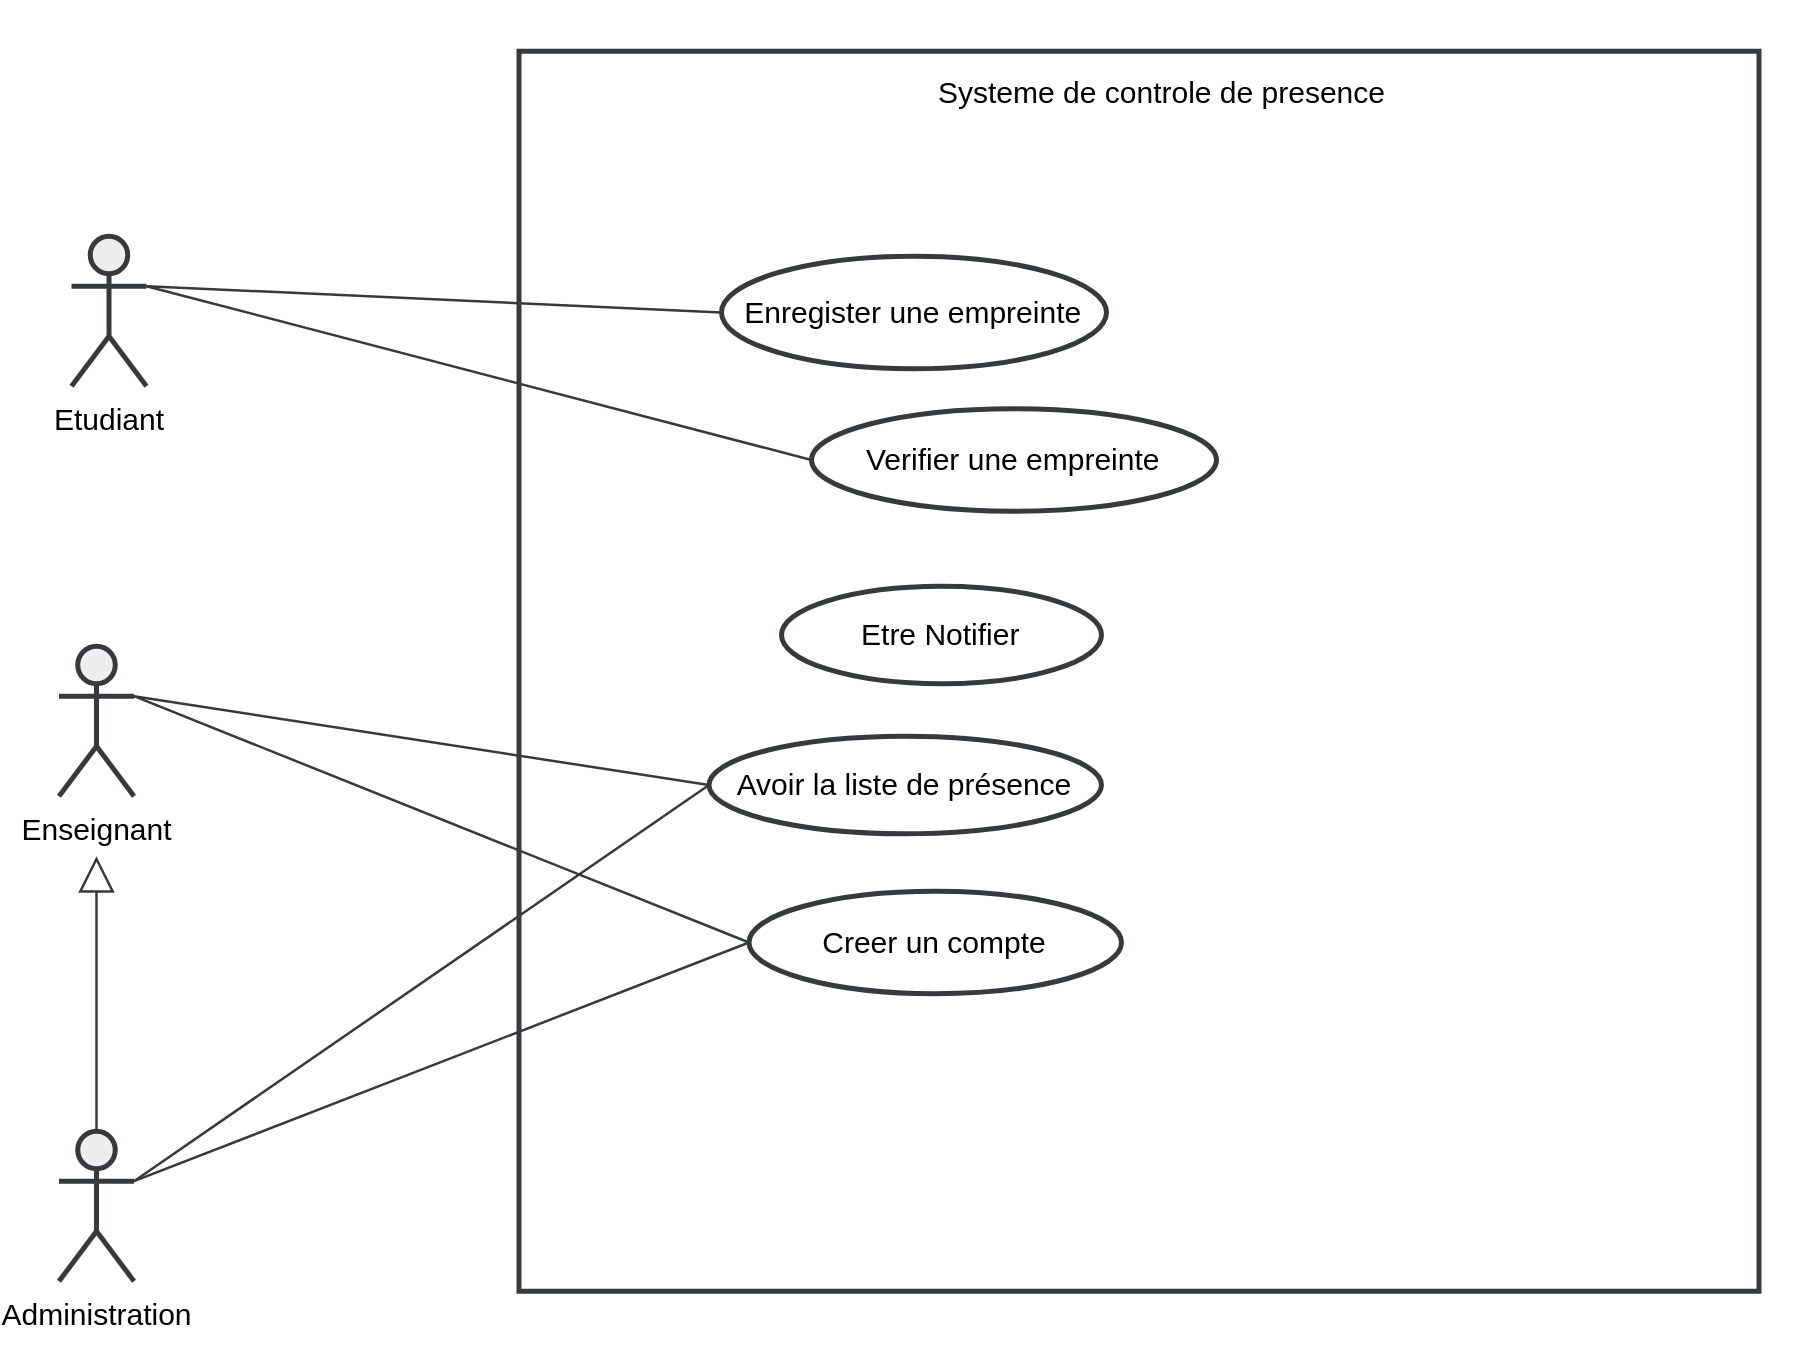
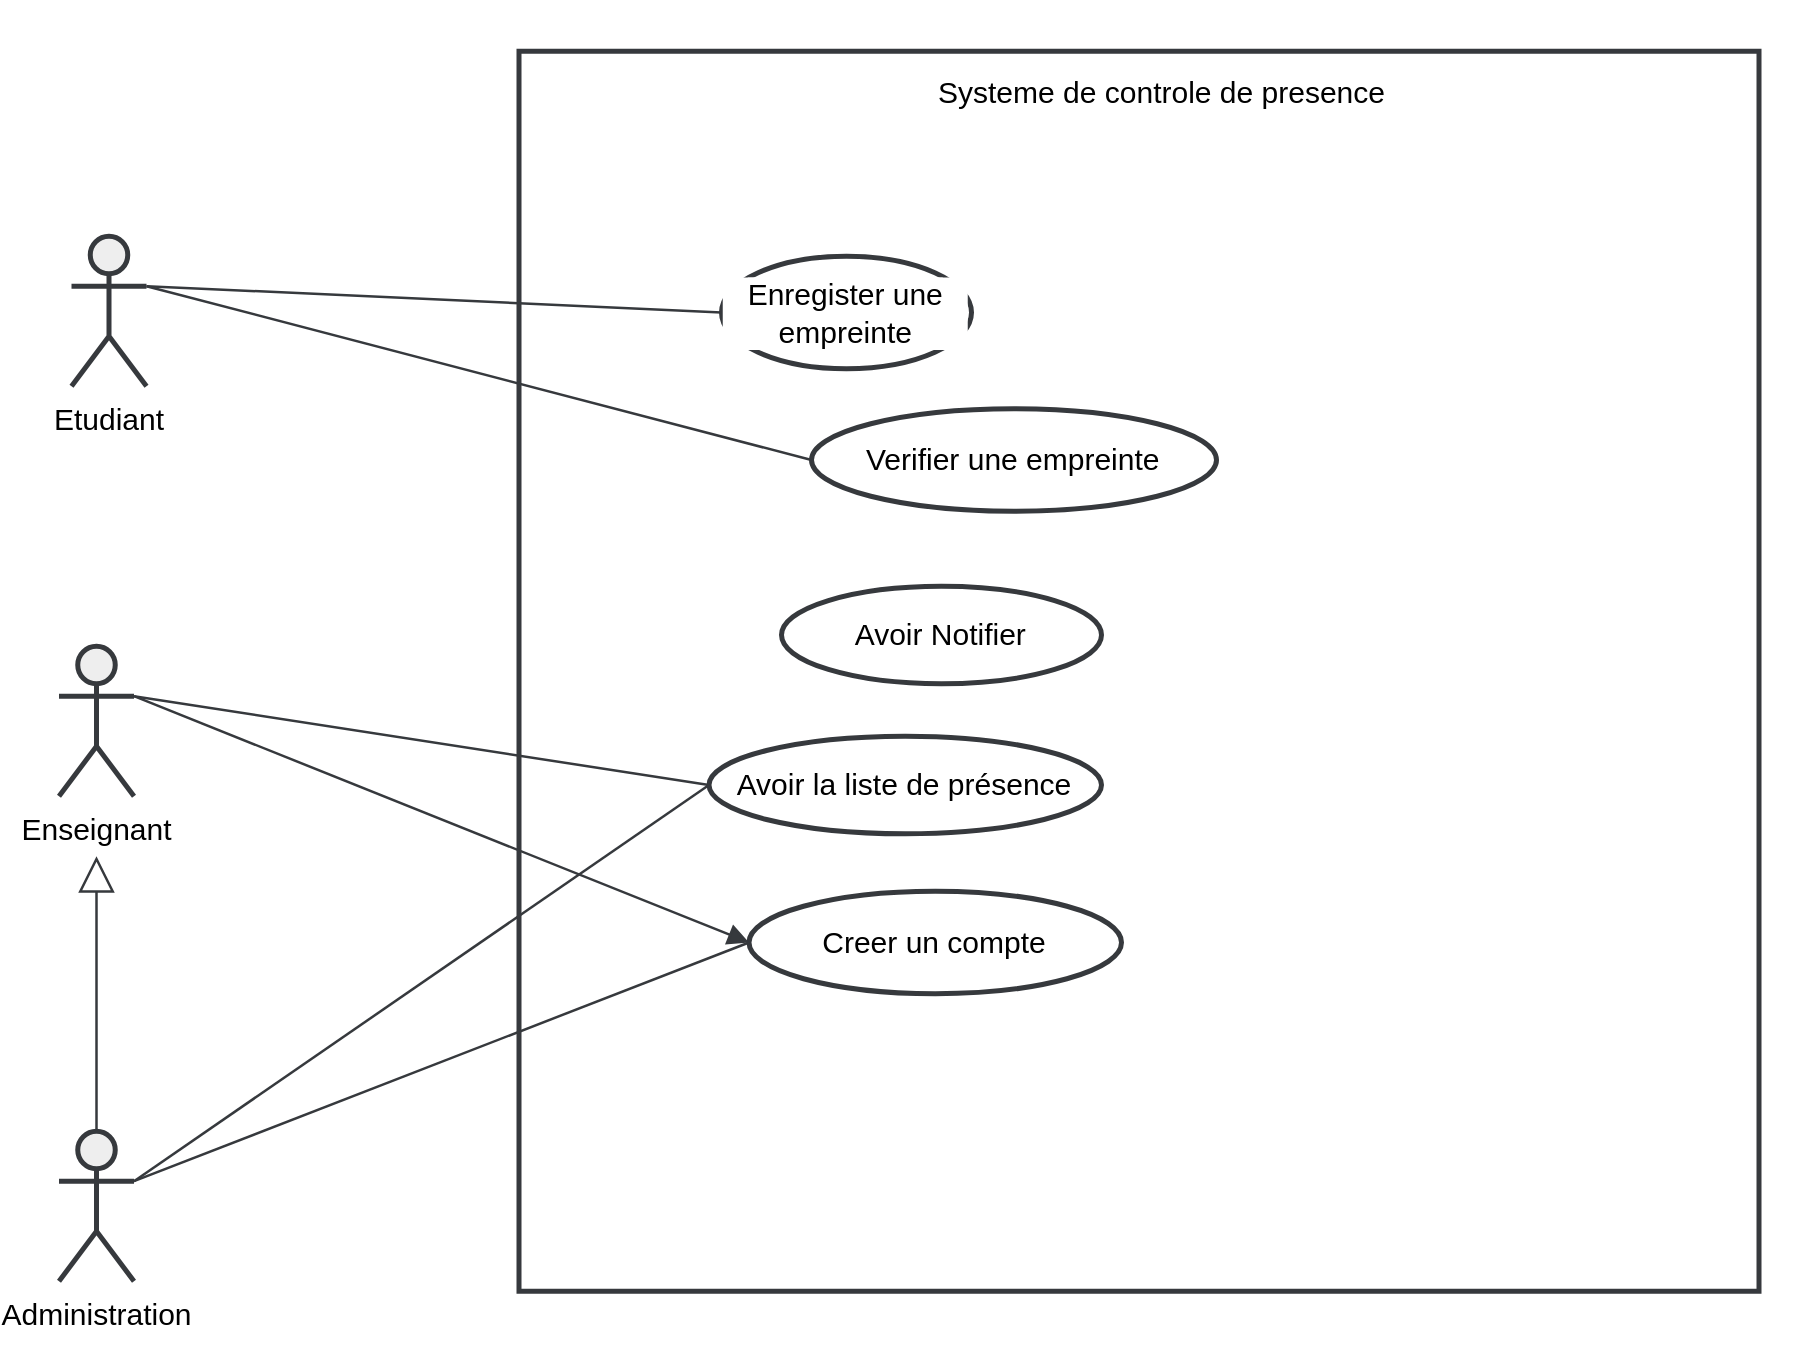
- <mxCell id="6" value="&lt;font style=&quot;background-color: rgb(255, 255, 255);&quot; color=&quot;#000000&quot;&gt;Enregister une empreinte&lt;/font&gt;" style="ellipse;whiteSpace=wrap;html=1;labelBackgroundColor=#FFFFFF;strokeWidth=2;fillColor=none;strokeColor=#36393d;" parent="1" vertex="1"><mxGeometry x="285" y="102" width="154" height="45" as="geometry" /></mxCell>
+ <mxCell id="6" value="&lt;font style=&quot;background-color: rgb(255, 255, 255);&quot; color=&quot;#000000&quot;&gt;Enregister une empreinte&lt;/font&gt;" style="ellipse;whiteSpace=wrap;html=1;labelBackgroundColor=#FFFFFF;strokeWidth=2;fillColor=none;strokeColor=#36393d;" parent="1" vertex="1"><mxGeometry x="285" y="102" width="100" height="45" as="geometry" /></mxCell>
- <mxCell id="10" value="&lt;font style=&quot;background-color: rgb(255, 255, 255);&quot; color=&quot;#000000&quot;&gt;Etre Notifier&lt;/font&gt;" style="ellipse;whiteSpace=wrap;html=1;labelBackgroundColor=#FFFFFF;strokeWidth=2;fillColor=none;strokeColor=#36393d;" parent="1" vertex="1"><mxGeometry x="309" y="234" width="128" height="39" as="geometry" /></mxCell>
+ <mxCell id="10" value="&lt;font style=&quot;background-color: rgb(255, 255, 255);&quot; color=&quot;#000000&quot;&gt;Avoir Notifier&lt;/font&gt;" style="ellipse;whiteSpace=wrap;html=1;labelBackgroundColor=#FFFFFF;strokeWidth=2;fillColor=none;strokeColor=#36393d;" parent="1" vertex="1"><mxGeometry x="309" y="234" width="128" height="39" as="geometry" /></mxCell>
- <mxCell id="16" value="" style="edgeStyle=none;html=1;endArrow=none;verticalAlign=bottom;fontColor=#000000;fillColor=#eeeeee;strokeColor=#36393d;entryX=0;entryY=0.5;entryDx=0;entryDy=0;exitX=1;exitY=0.333;exitDx=0;exitDy=0;exitPerimeter=0;" parent="1" source="4" target="9" edge="1"><mxGeometry width="160" relative="1" as="geometry"><mxPoint x="105" y="164" as="sourcePoint" /><mxPoint x="335" y="174.5" as="targetPoint" /></mxGeometry></mxCell>
+ <mxCell id="16" value="" style="edgeStyle=none;html=1;endArrow=block;verticalAlign=bottom;fontColor=#000000;fillColor=#eeeeee;strokeColor=#36393d;entryX=0;entryY=0.5;entryDx=0;entryDy=0;exitX=1;exitY=0.333;exitDx=0;exitDy=0;exitPerimeter=0;" parent="1" source="4" target="9" edge="1"><mxGeometry width="160" relative="1" as="geometry"><mxPoint x="105" y="164" as="sourcePoint" /><mxPoint x="335" y="174.5" as="targetPoint" /></mxGeometry></mxCell>
